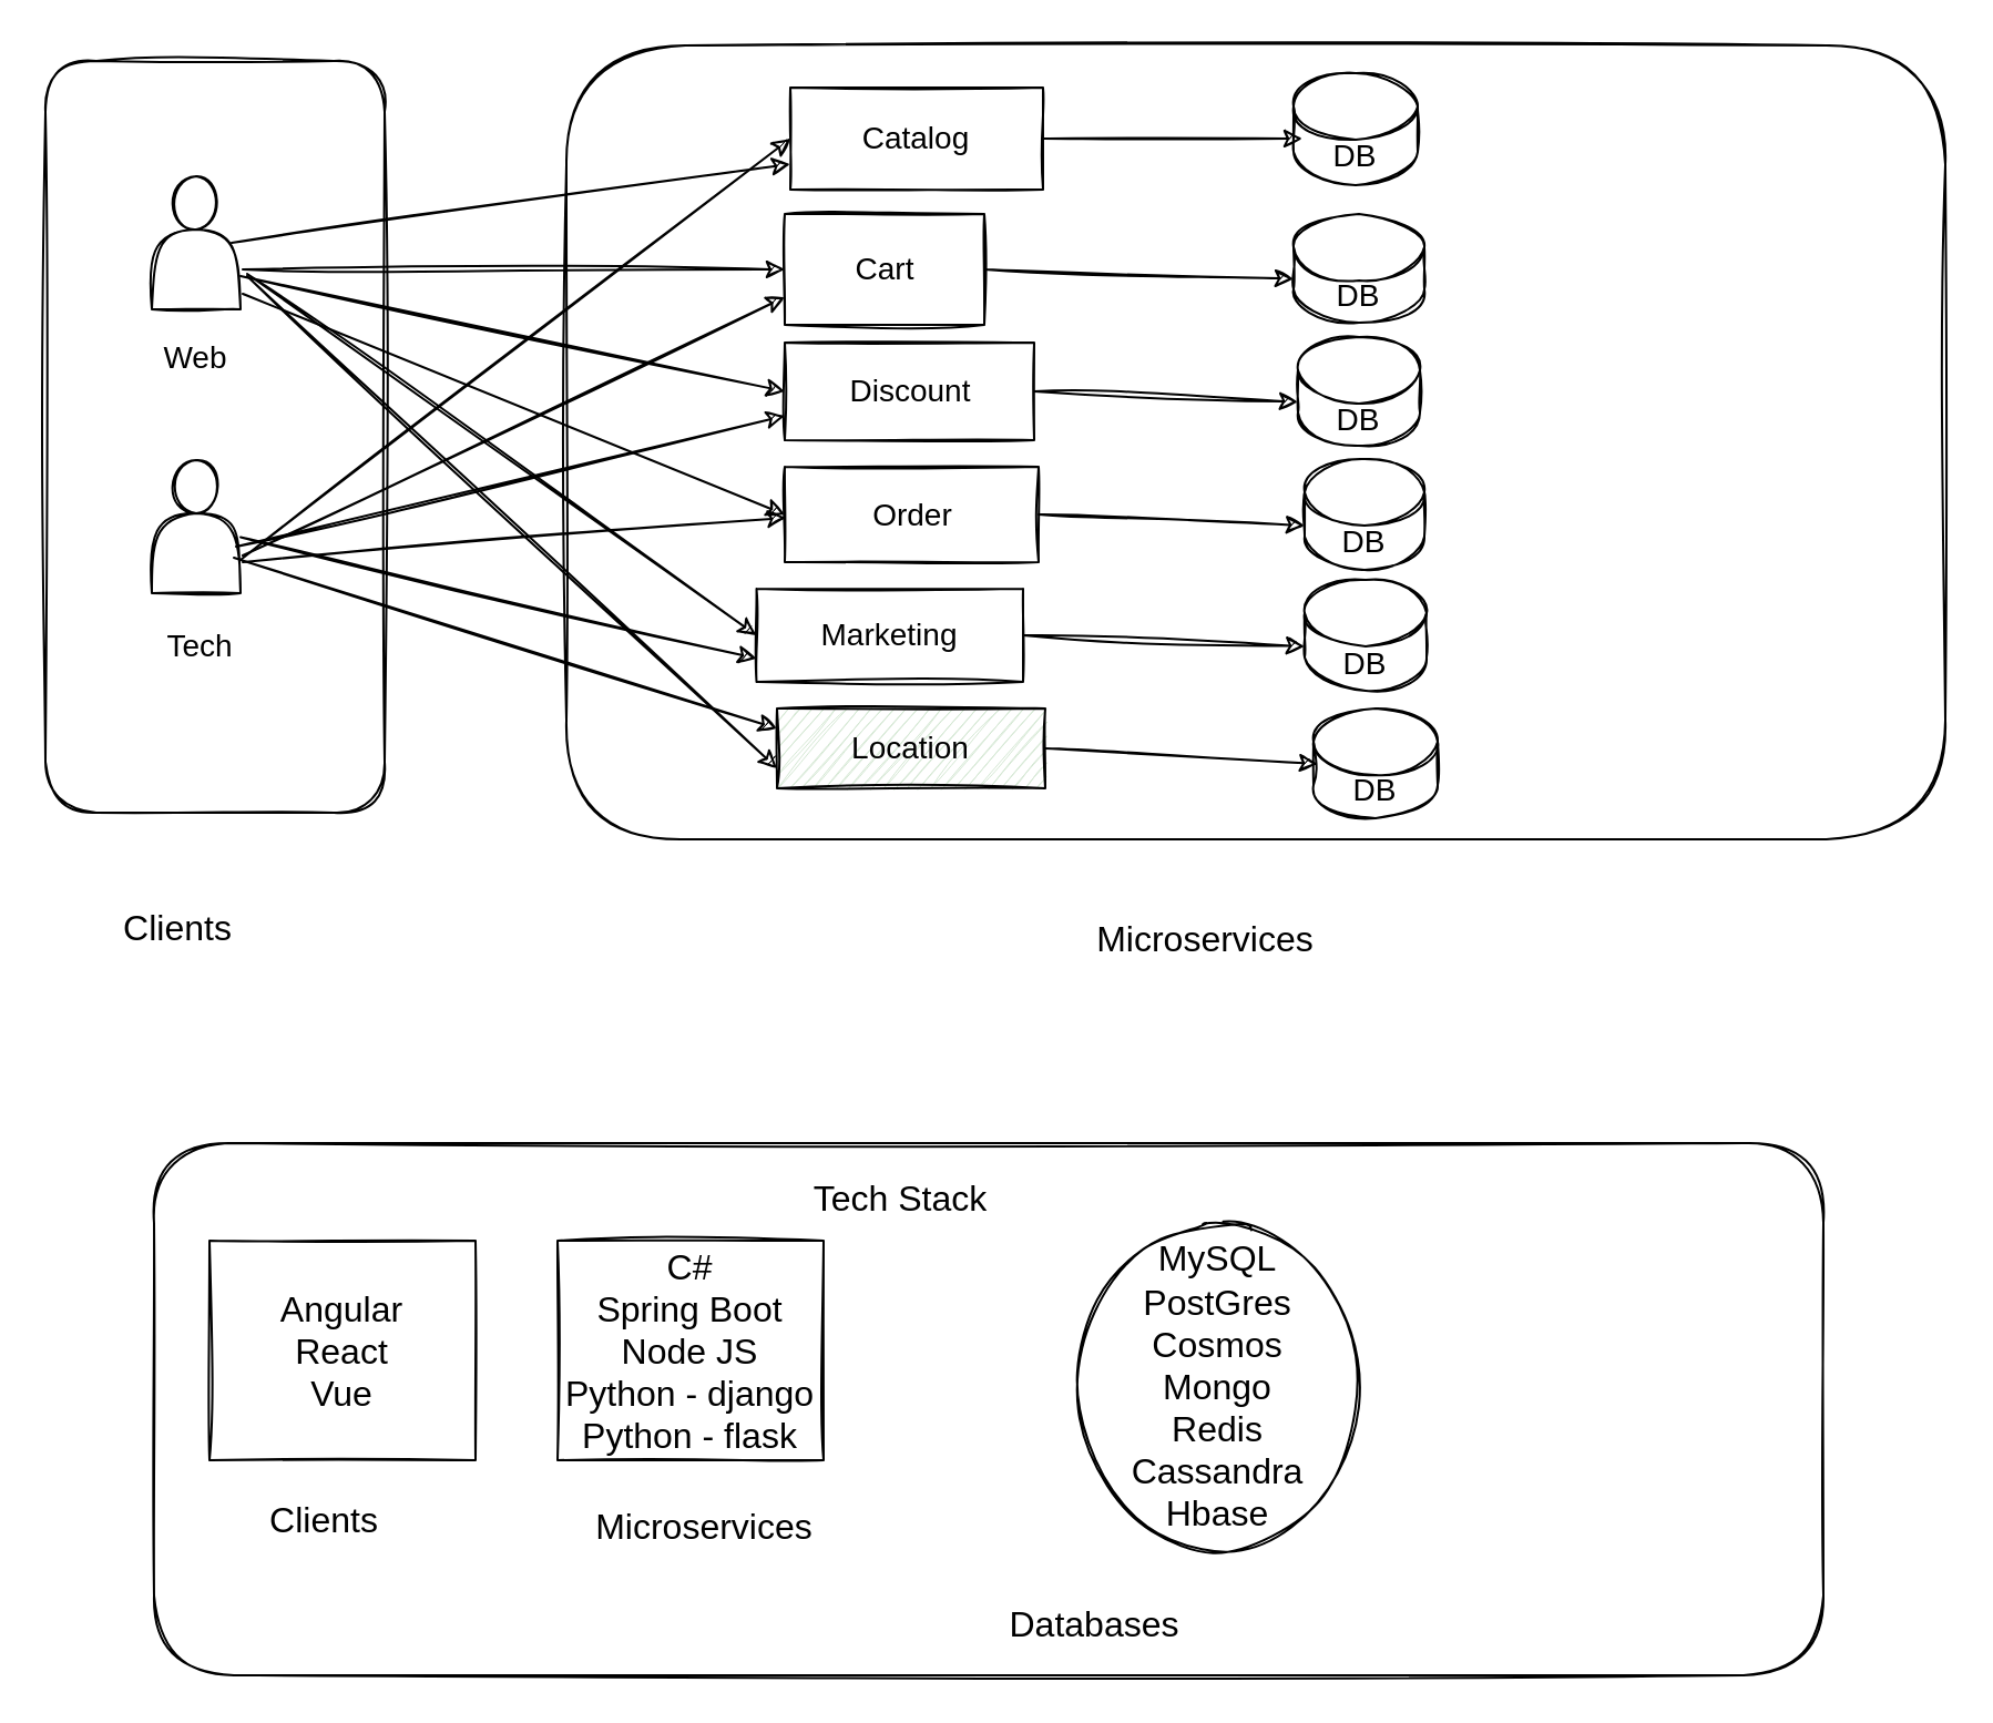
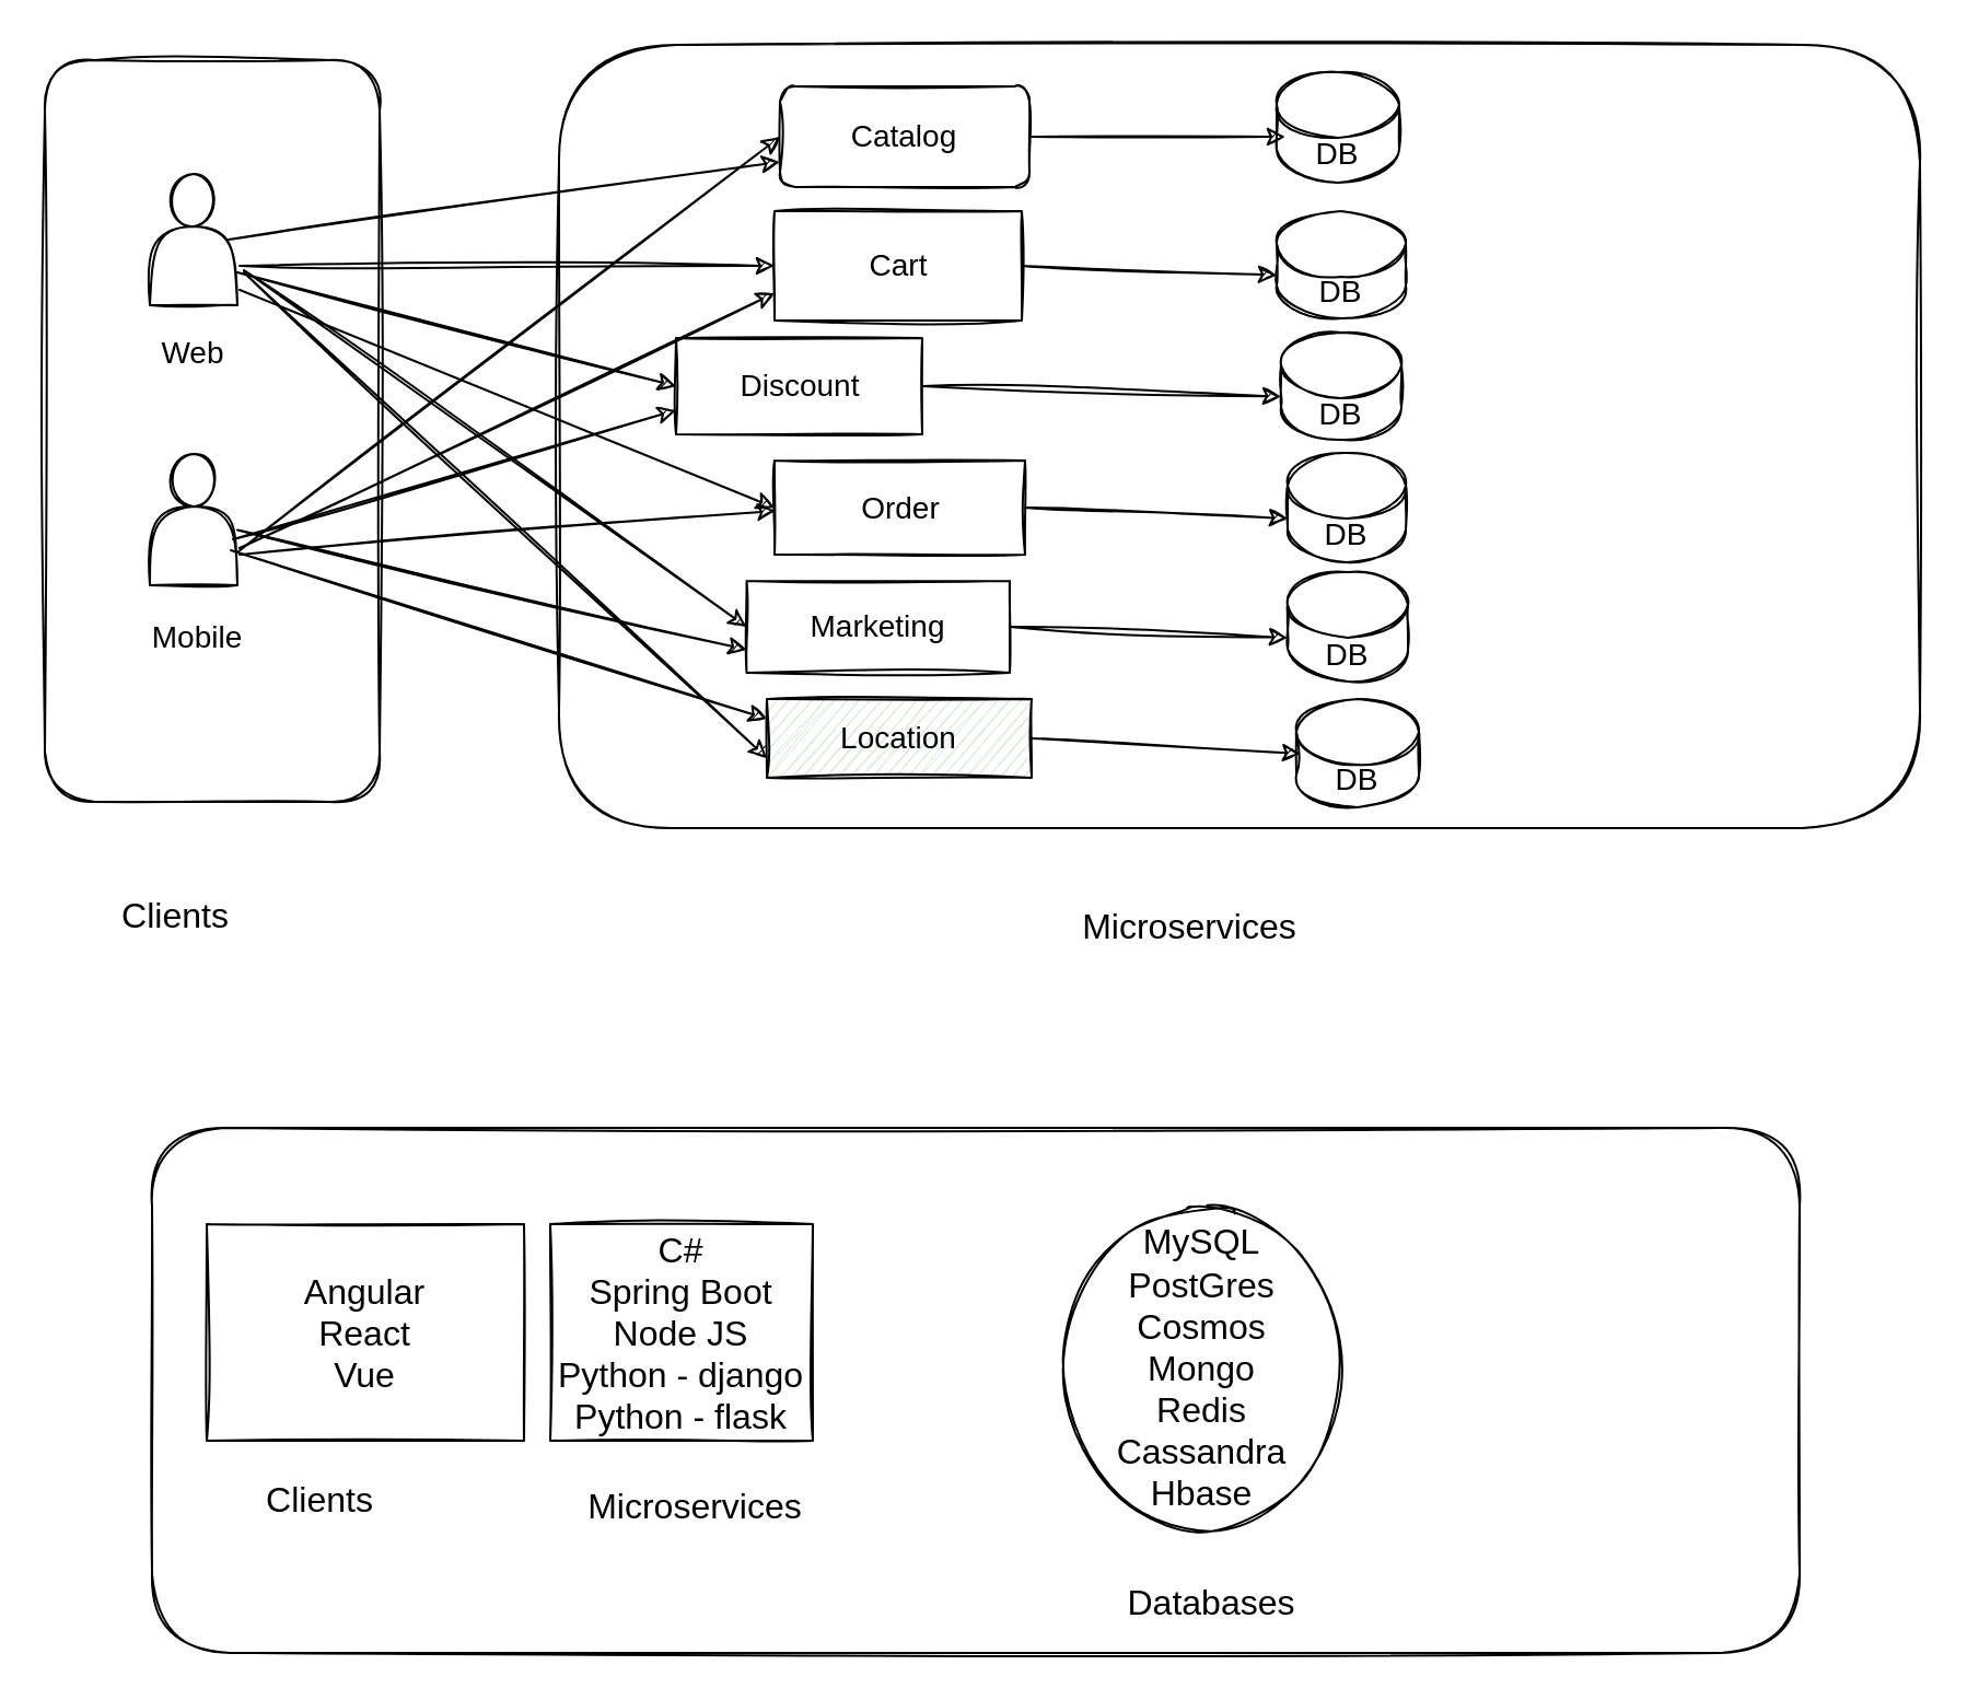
- <mxCell id="8" value="Catalog" style="rounded=0;whiteSpace=wrap;html=1;sketch=1;fontSize=14;" vertex="1" parent="1"><mxGeometry x="356" y="39" width="114" height="46" as="geometry" /></mxCell>
+ <mxCell id="8" value="Catalog" style="whiteSpace=wrap;html=1;sketch=1;fontSize=14;rounded=1;" vertex="1" parent="1"><mxGeometry x="356" y="39" width="114" height="46" as="geometry" /></mxCell>
- <mxCell id="9" value="Cart" style="rounded=0;whiteSpace=wrap;html=1;sketch=1;fontSize=14;" vertex="1" parent="1"><mxGeometry x="353.5" y="96" width="90" height="50" as="geometry" /></mxCell>
+ <mxCell id="9" value="Cart" style="rounded=0;whiteSpace=wrap;html=1;sketch=1;fontSize=14;" vertex="1" parent="1"><mxGeometry x="353.5" y="96" width="113" height="50" as="geometry" /></mxCell>
- <mxCell id="10" value="Discount" style="rounded=0;whiteSpace=wrap;html=1;sketch=1;fontSize=14;" vertex="1" parent="1"><mxGeometry x="353.5" y="154" width="112.5" height="44" as="geometry" /></mxCell>
+ <mxCell id="10" value="Discount" style="rounded=0;whiteSpace=wrap;html=1;sketch=1;fontSize=14;" vertex="1" parent="1"><mxGeometry x="308.5" y="154" width="112.5" height="44" as="geometry" /></mxCell>
- <mxCell id="6" value="&lt;font style=&quot;font-size: 14px&quot;&gt;Tech&lt;/font&gt;" style="text;html=1;strokeColor=none;fillColor=none;align=center;verticalAlign=middle;whiteSpace=wrap;rounded=0;sketch=1;" vertex="1" parent="1"><mxGeometry x="60" y="276" width="60" height="30" as="geometry" /></mxCell>
+ <mxCell id="6" value="&lt;font style=&quot;font-size: 14px&quot;&gt;Mobile&lt;/font&gt;" style="text;html=1;strokeColor=none;fillColor=none;align=center;verticalAlign=middle;whiteSpace=wrap;rounded=0;sketch=1;" vertex="1" parent="1"><mxGeometry x="60" y="276" width="60" height="30" as="geometry" /></mxCell>
- <mxCell id="41" value="&lt;font style=&quot;font-size: 16px&quot;&gt;Tech Stack&lt;/font&gt;" style="text;html=1;strokeColor=none;fillColor=none;align=center;verticalAlign=middle;whiteSpace=wrap;rounded=0;sketch=1;fontSize=14;" vertex="1" parent="1"><mxGeometry x="363" y="525" width="86" height="30" as="geometry" /></mxCell>
- <mxCell id="42" value="Angular&lt;br&gt;React&lt;br&gt;Vue" style="rounded=0;whiteSpace=wrap;html=1;sketch=1;fontSize=16;" vertex="1" parent="1"><mxGeometry x="94" y="559" width="120" height="99" as="geometry" /></mxCell>
+ <mxCell id="42" value="Angular&lt;br&gt;React&lt;br&gt;Vue" style="rounded=0;whiteSpace=wrap;html=1;sketch=1;fontSize=16;" vertex="1" parent="1"><mxGeometry x="94" y="559" width="145" height="99" as="geometry" /></mxCell>
- <mxCell id="47" value="&lt;font style=&quot;font-size: 16px&quot;&gt;Databases&lt;/font&gt;" style="text;html=1;strokeColor=none;fillColor=none;align=center;verticalAlign=middle;whiteSpace=wrap;rounded=0;sketch=1;fontSize=14;" vertex="1" parent="1"><mxGeometry x="423" y="712" width="141" height="39" as="geometry" /></mxCell>
+ <mxCell id="47" value="&lt;font style=&quot;font-size: 16px&quot;&gt;Databases&lt;/font&gt;" style="text;html=1;strokeColor=none;fillColor=none;align=center;verticalAlign=middle;whiteSpace=wrap;rounded=0;sketch=1;fontSize=14;" vertex="1" parent="1"><mxGeometry x="483" y="712" width="141" height="39" as="geometry" /></mxCell>
